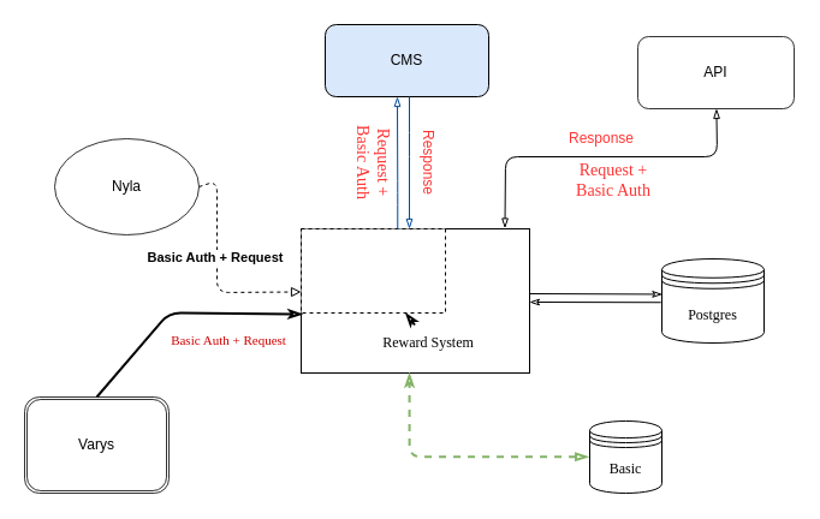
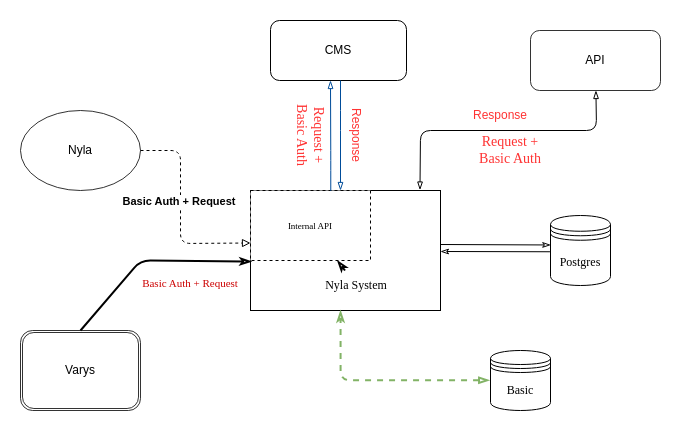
- <mxCell id="13" value="CMS" style="rounded=1;whiteSpace=wrap;html=1;shadow=0;fillColor=#dae8fc;" vertex="1" parent="1"><mxGeometry x="270" y="20" width="136" height="60" as="geometry" /></mxCell>
+ <mxCell id="13" value="CMS" style="rounded=1;whiteSpace=wrap;html=1;shadow=0;" vertex="1" parent="1"><mxGeometry x="270" y="20" width="136" height="60" as="geometry" /></mxCell>
- <mxCell id="18" value="Nyla" style="ellipse;whiteSpace=wrap;html=1;shadow=0;strokeWidth=1;fillColor=none;gradientColor=none;opacity=80;" vertex="1" parent="1"><mxGeometry x="45" y="115" width="120" height="80" as="geometry" /></mxCell>
+ <mxCell id="18" value="Nyla" style="ellipse;whiteSpace=wrap;html=1;shadow=0;strokeWidth=1;fillColor=none;gradientColor=none;opacity=80;" vertex="1" parent="1"><mxGeometry x="20" y="110" width="120" height="80" as="geometry" /></mxCell>
+ <mxCell id="6" value="&lt;font style=&quot;font-size: 9px&quot; face=&quot;Georgia&quot;&gt;Internal API&lt;/font&gt;" style="text;html=1;strokeColor=none;fillColor=none;align=center;verticalAlign=middle;whiteSpace=wrap;rounded=0;shadow=0;dashed=1;" vertex="1" parent="1"><mxGeometry x="270" y="215" width="80" height="20" as="geometry" /></mxCell>
- <mxCell id="7" value="&lt;font face=&quot;Georgia&quot;&gt;Postgres&lt;/font&gt;" style="shape=datastore;whiteSpace=wrap;html=1;shadow=0;" vertex="1" parent="1"><mxGeometry x="550" y="215" width="85" height="70" as="geometry" /></mxCell>
+ <mxCell id="7" value="&lt;font face=&quot;Georgia&quot;&gt;Postgres&lt;/font&gt;" style="shape=datastore;whiteSpace=wrap;html=1;shadow=0;" vertex="1" parent="1"><mxGeometry x="550" y="215" width="60" height="70" as="geometry" /></mxCell>
- <mxCell id="4" value="&lt;font style=&quot;font-size: 12px&quot; face=&quot;Georgia&quot;&gt;Reward System&lt;/font&gt;" style="text;html=1;strokeColor=none;fillColor=none;align=center;verticalAlign=middle;whiteSpace=wrap;rounded=0;shadow=0;" vertex="1" parent="1"><mxGeometry x="306" y="270" width="100" height="30" as="geometry" /></mxCell>
+ <mxCell id="4" value="&lt;font style=&quot;font-size: 12px&quot; face=&quot;Georgia&quot;&gt;Nyla System&lt;/font&gt;" style="text;html=1;strokeColor=none;fillColor=none;align=center;verticalAlign=middle;whiteSpace=wrap;rounded=0;shadow=0;" vertex="1" parent="1"><mxGeometry x="306" y="270" width="100" height="30" as="geometry" /></mxCell>
